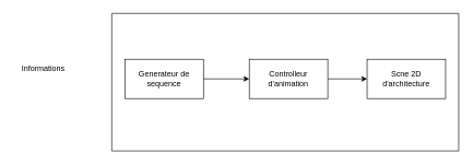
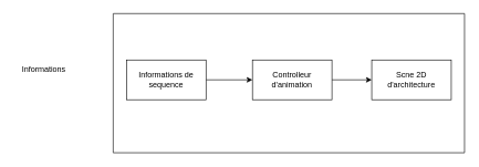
- <mxCell id="4" value="Generateur de sequence" style="rounded=0;whiteSpace=wrap;html=1;" parent="2" vertex="1"><mxGeometry x="20" y="70" width="120" height="60" as="geometry" /></mxCell>
+ <mxCell id="4" value="Informations de sequence" style="rounded=0;whiteSpace=wrap;html=1;" parent="2" vertex="1"><mxGeometry x="20" y="70" width="120" height="60" as="geometry" /></mxCell>
